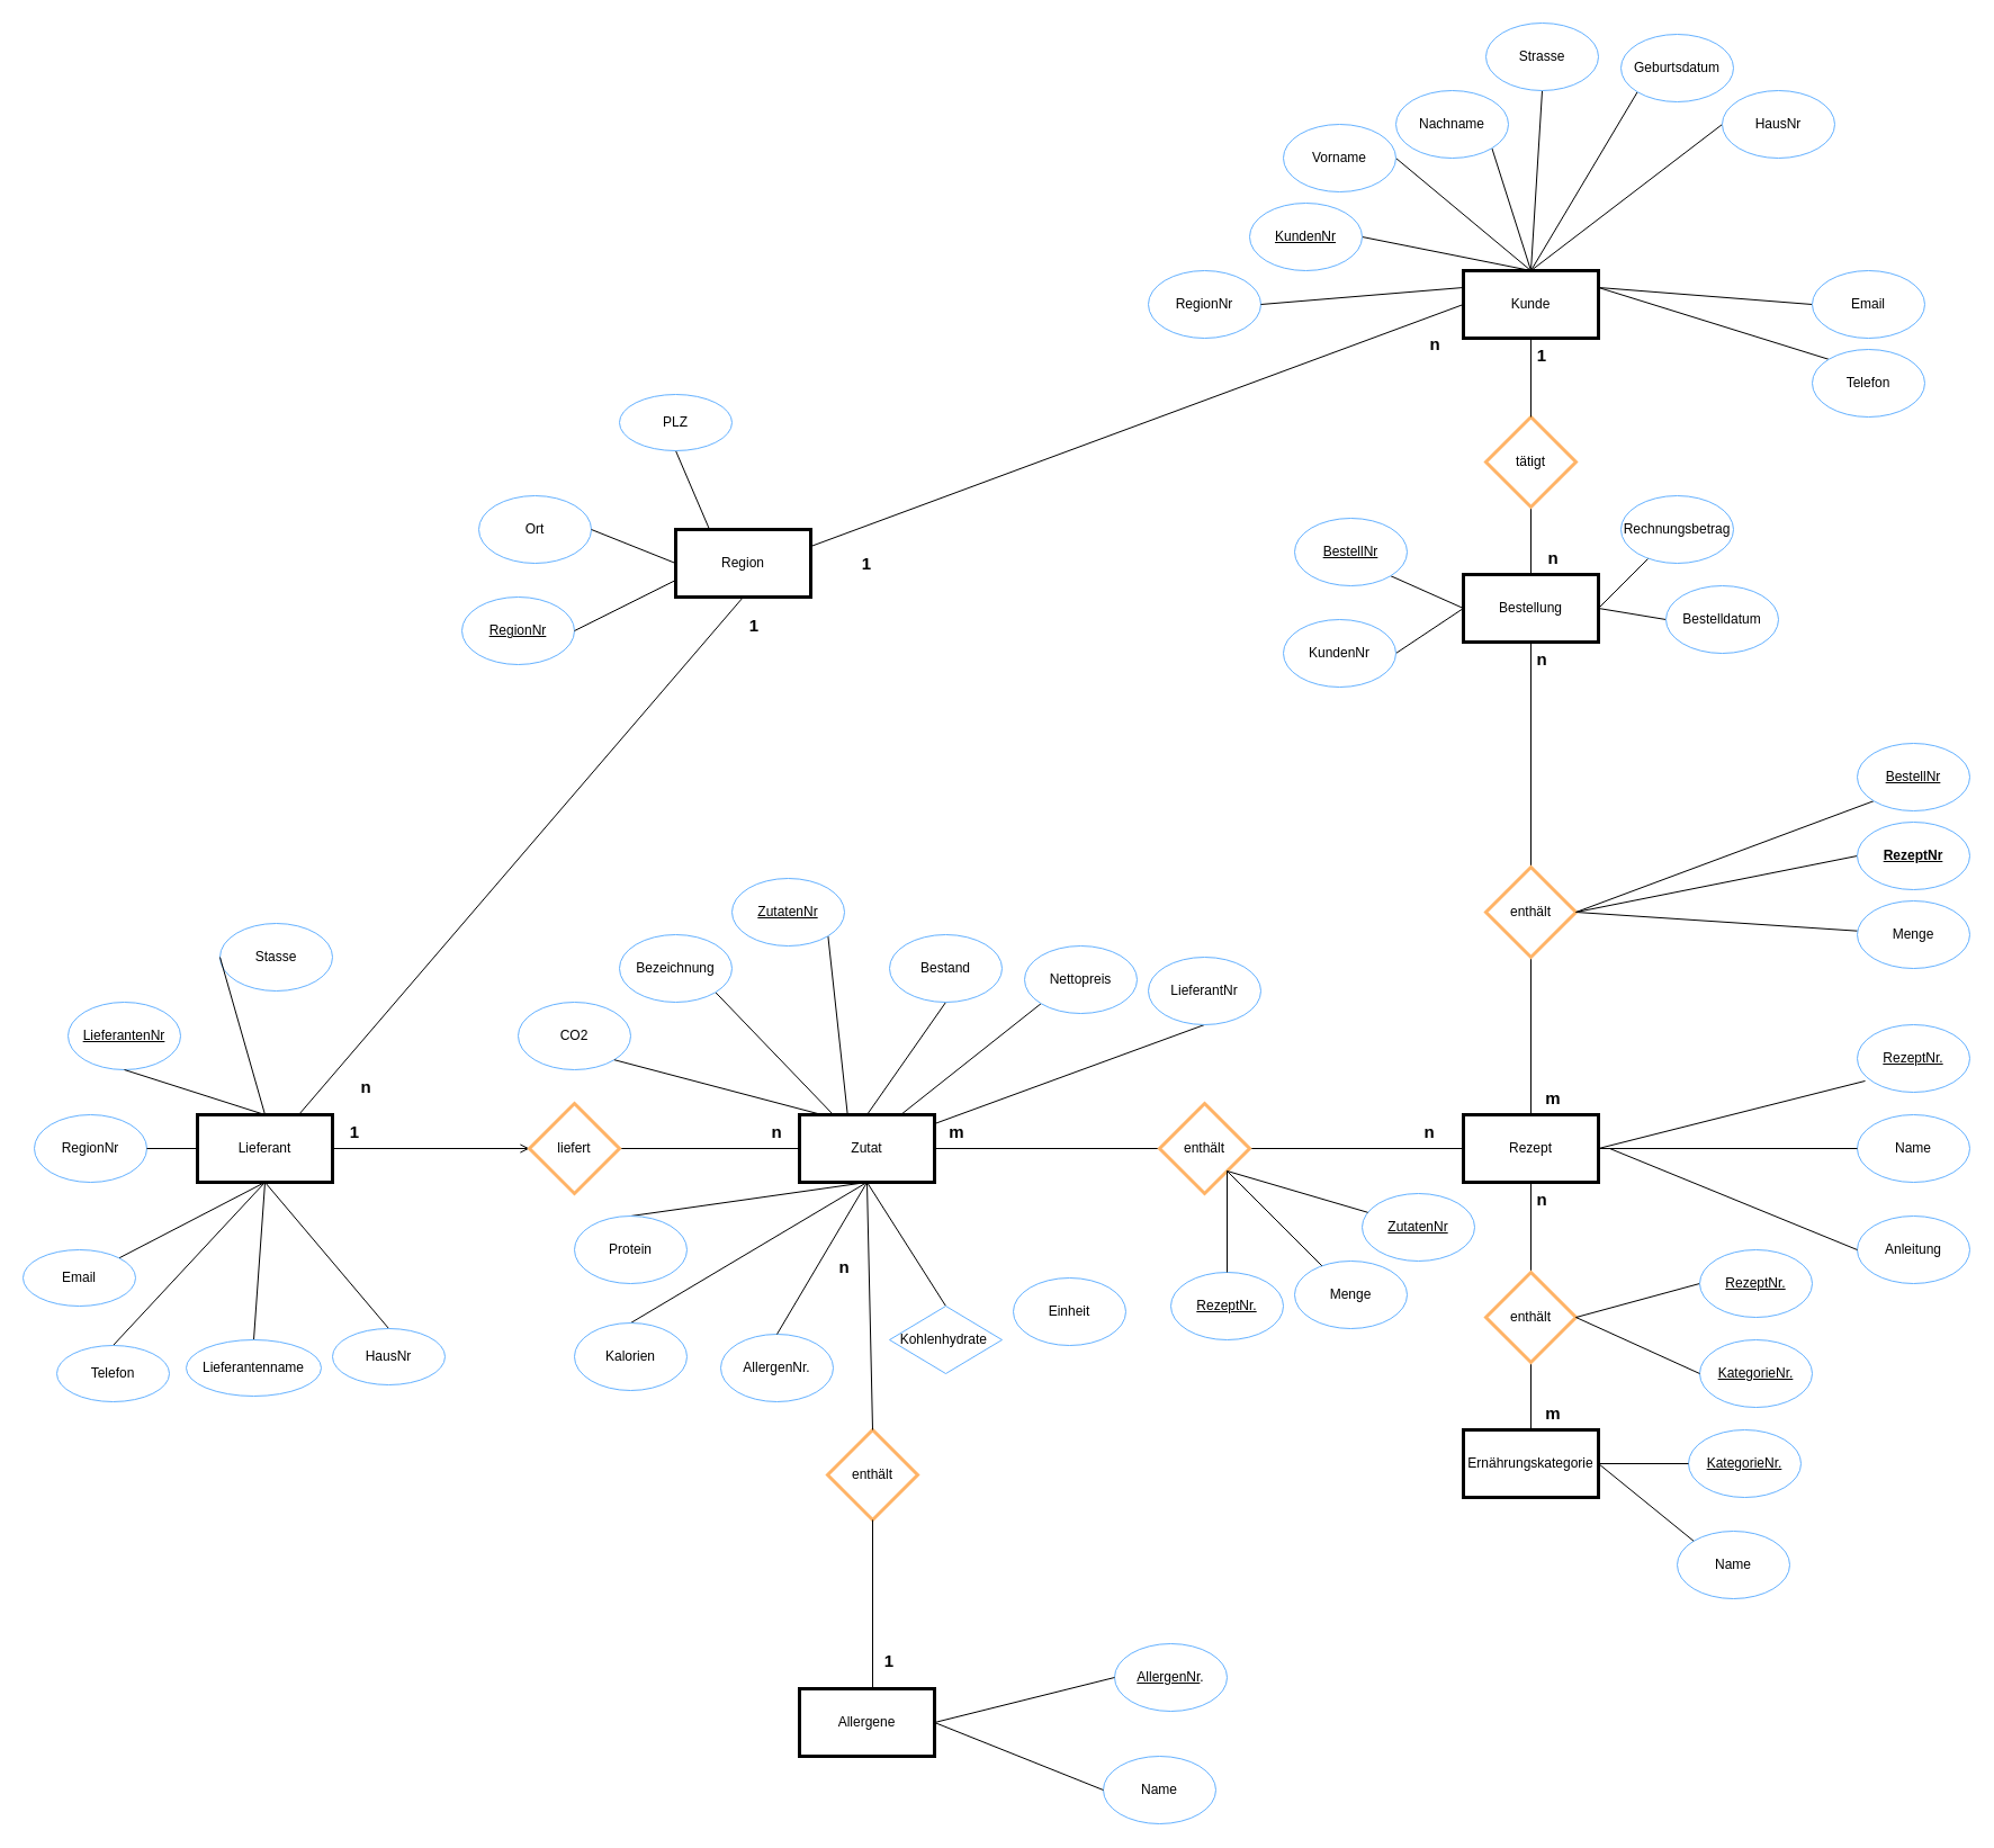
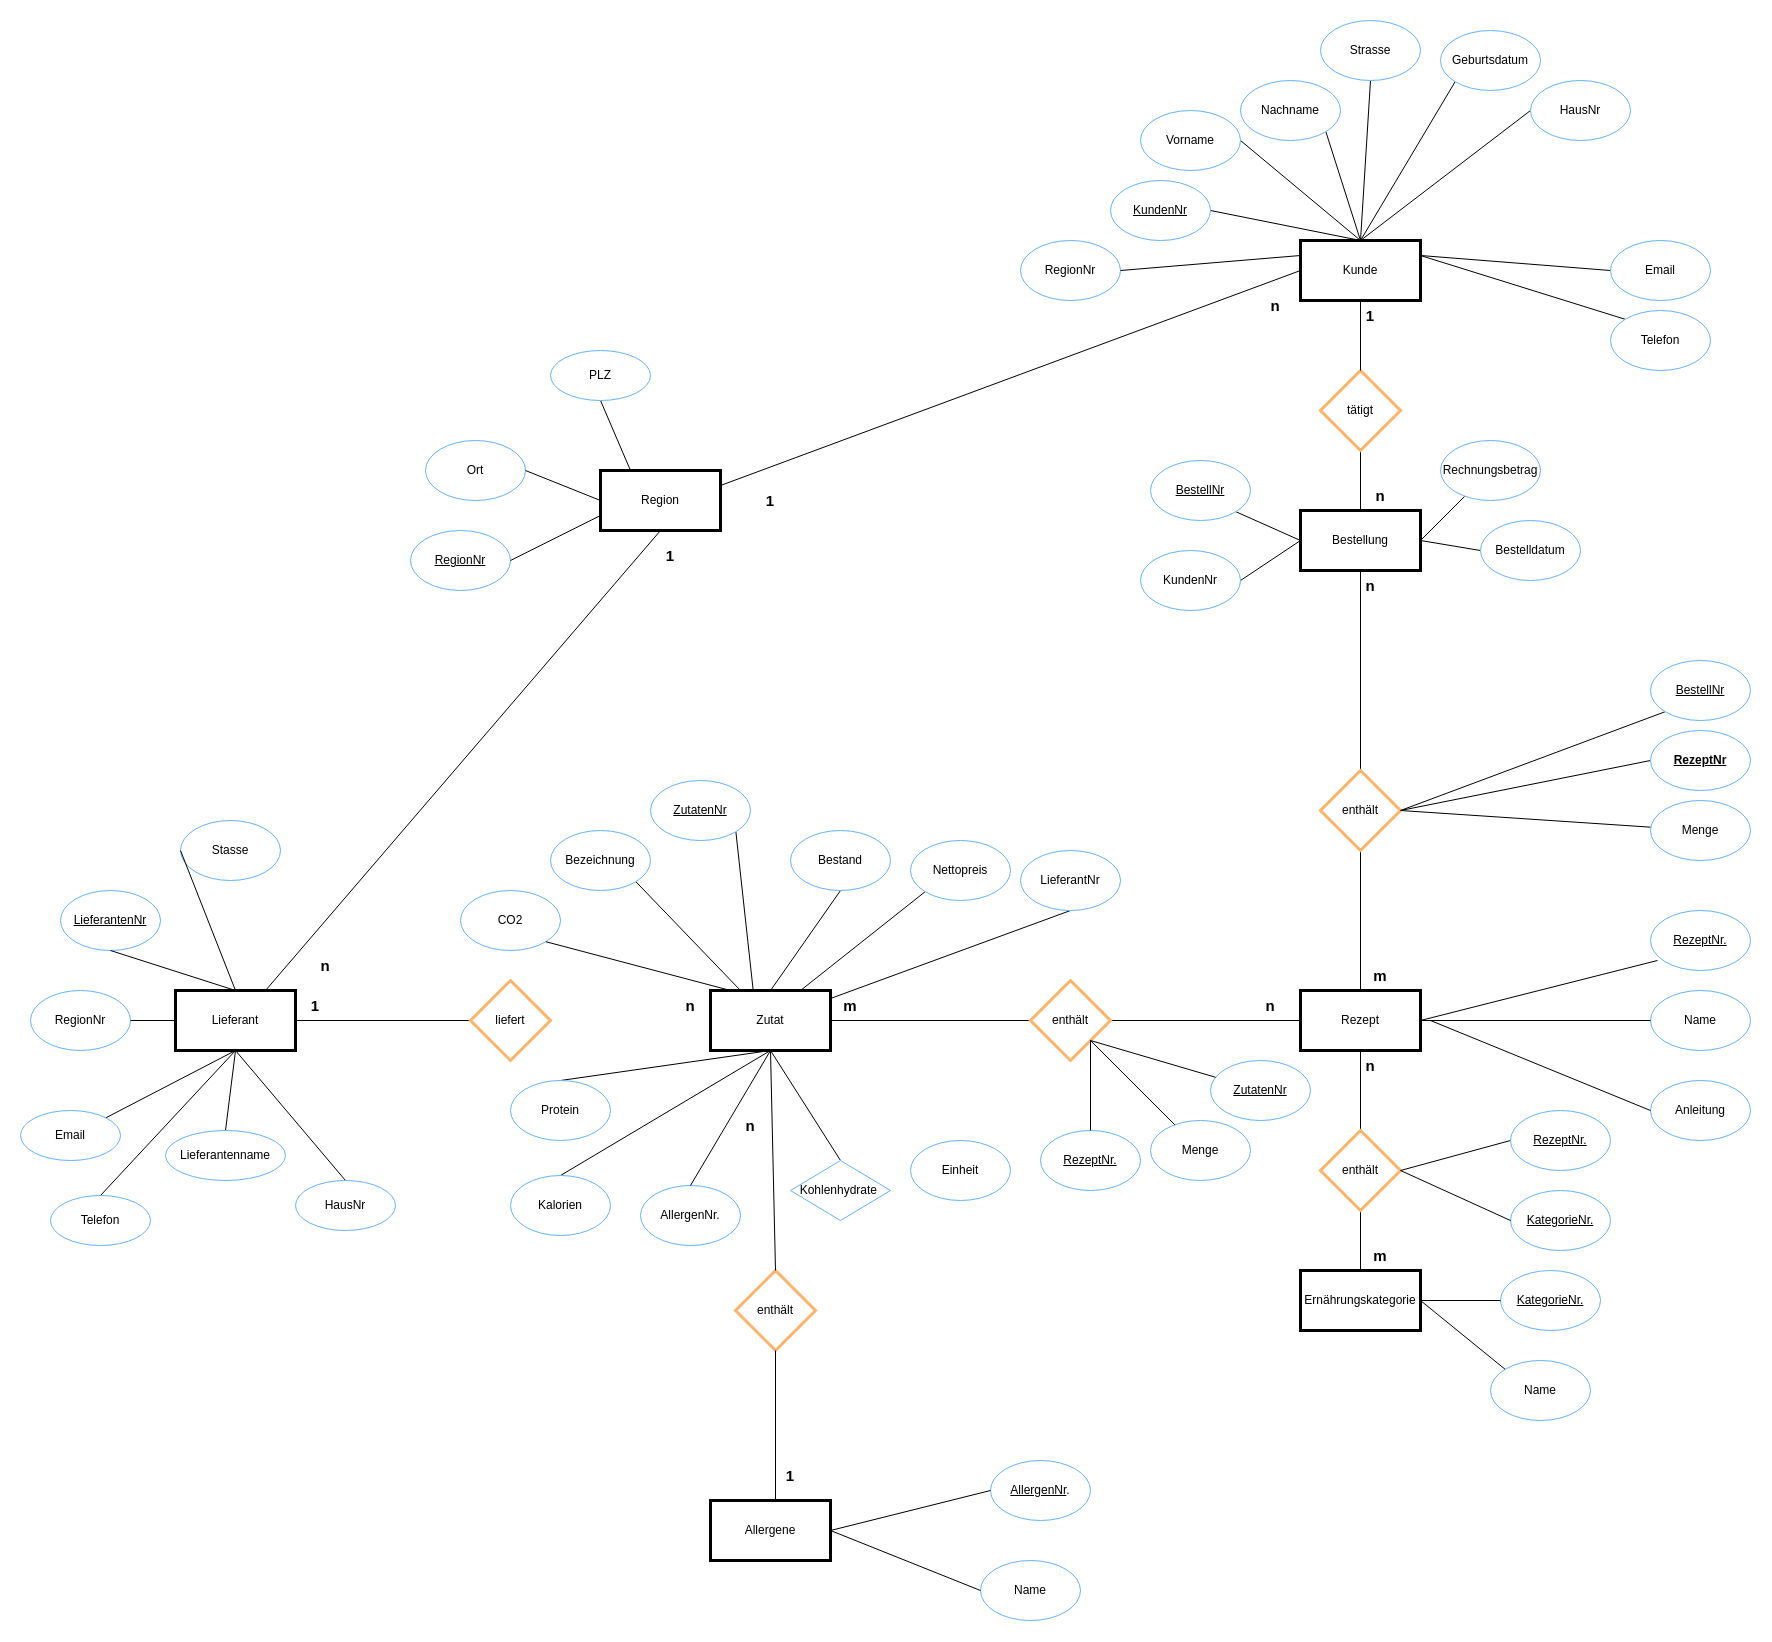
- <mxCell id="8" value="Stasse" style="ellipse;whiteSpace=wrap;html=1;strokeColor=#66B2FF;" parent="1" vertex="1"><mxGeometry x="195" y="820" width="100" height="60" as="geometry" /></mxCell>
+ <mxCell id="8" value="Stasse" style="ellipse;whiteSpace=wrap;html=1;strokeColor=#66B2FF;" parent="1" vertex="1"><mxGeometry x="180" y="820" width="100" height="60" as="geometry" /></mxCell>
- <mxCell id="4" style="edgeStyle=orthogonalEdgeStyle;rounded=0;orthogonalLoop=1;jettySize=auto;html=1;exitX=1;exitY=0.5;exitDx=0;exitDy=0;entryX=0;entryY=0.5;entryDx=0;entryDy=0;endArrow=open;endFill=0;" parent="1" source="5" target="15" edge="1"><mxGeometry relative="1" as="geometry" /></mxCell>
+ <mxCell id="4" style="edgeStyle=orthogonalEdgeStyle;rounded=0;orthogonalLoop=1;jettySize=auto;html=1;exitX=1;exitY=0.5;exitDx=0;exitDy=0;entryX=0;entryY=0.5;entryDx=0;entryDy=0;endArrow=none;endFill=0;" parent="1" source="5" target="15" edge="1"><mxGeometry relative="1" as="geometry" /></mxCell>
- <mxCell id="14" style="edgeStyle=orthogonalEdgeStyle;rounded=0;orthogonalLoop=1;jettySize=auto;html=1;exitX=1;exitY=0.5;exitDx=0;exitDy=0;entryX=0;entryY=0.5;entryDx=0;entryDy=0;endArrow=none;endFill=0;" parent="1" source="15" target="16" edge="1"><mxGeometry relative="1" as="geometry" /></mxCell>
- <mxCell id="27" value="Einheit" style="ellipse;whiteSpace=wrap;html=1;strokeColor=#66B2FF;" parent="1" vertex="1"><mxGeometry x="900" y="1135" width="100" height="60" as="geometry" /></mxCell>
+ <mxCell id="27" value="Einheit" style="ellipse;whiteSpace=wrap;html=1;strokeColor=#66B2FF;" parent="1" vertex="1"><mxGeometry x="910" y="1140" width="100" height="60" as="geometry" /></mxCell>
- <mxCell id="6" value="Lieferantenname" style="ellipse;whiteSpace=wrap;html=1;strokeColor=#66B2FF;" parent="1" vertex="1"><mxGeometry x="165" y="1190" width="120" height="50" as="geometry" /></mxCell>
+ <mxCell id="6" value="Lieferantenname" style="ellipse;whiteSpace=wrap;html=1;strokeColor=#66B2FF;" parent="1" vertex="1"><mxGeometry x="165" y="1130" width="120" height="50" as="geometry" /></mxCell>
